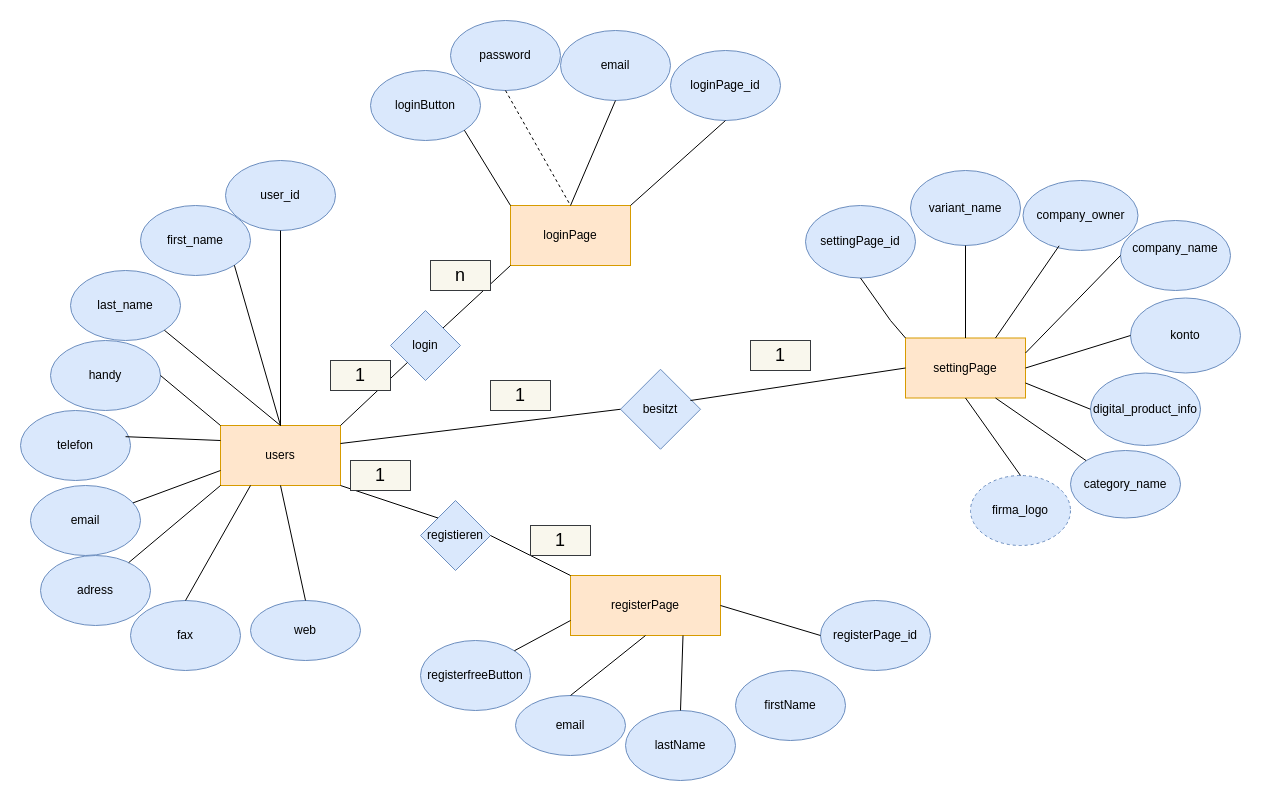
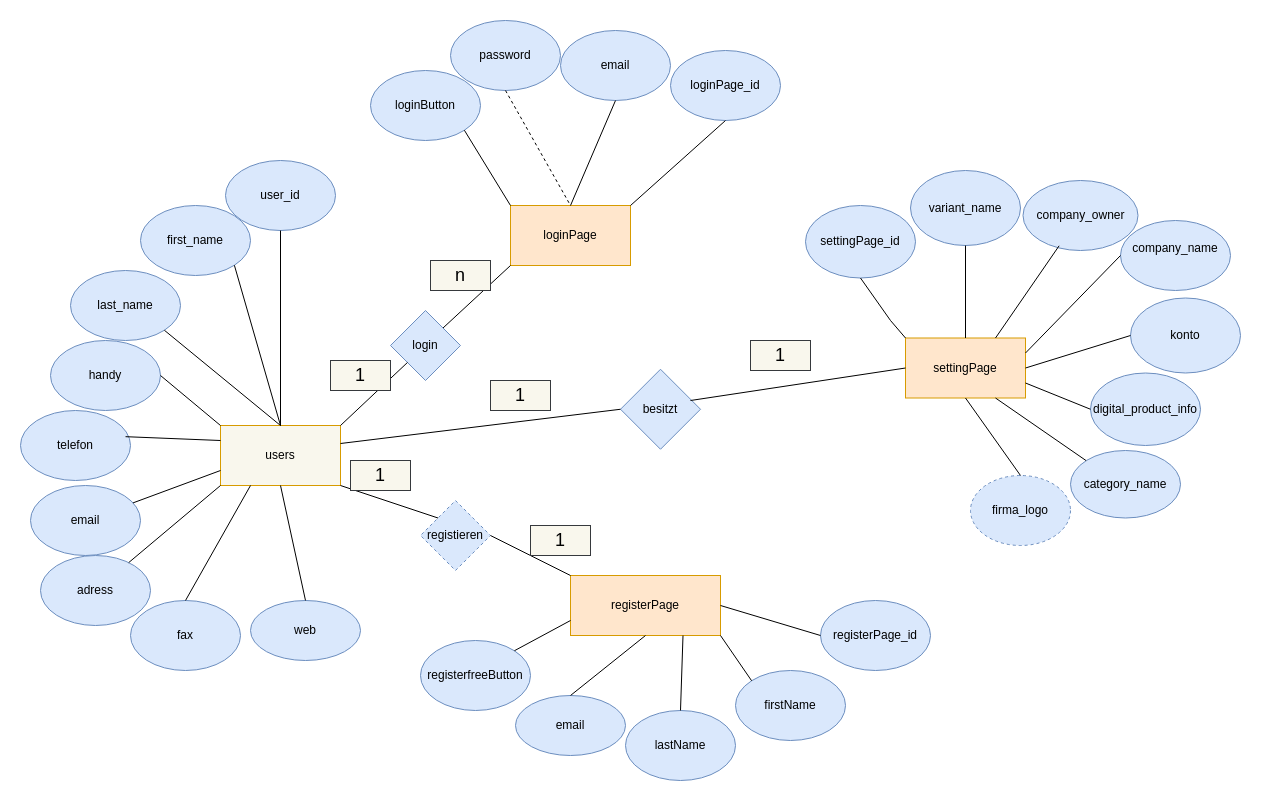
- <mxCell id="2" value="users" style="rounded=0;whiteSpace=wrap;html=1;fillColor=#ffe6cc;strokeColor=#d79b00;" vertex="1" parent="1"><mxGeometry x="220" y="425" width="120" height="60" as="geometry" /></mxCell>
+ <mxCell id="2" value="users" style="rounded=0;whiteSpace=wrap;html=1;fillColor=#f9f7ed;strokeColor=#d79b00;" vertex="1" parent="1"><mxGeometry x="220" y="425" width="120" height="60" as="geometry" /></mxCell>
- <mxCell id="40" value="registieren" style="rhombus;whiteSpace=wrap;html=1;fillColor=#dae8fc;strokeColor=#6c8ebf;" vertex="1" parent="1"><mxGeometry x="420" y="500" width="70" height="70" as="geometry" /></mxCell>
+ <mxCell id="40" value="registieren" style="rhombus;whiteSpace=wrap;html=1;fillColor=#dae8fc;strokeColor=#6c8ebf;dashed=1;" vertex="1" parent="1"><mxGeometry x="420" y="500" width="70" height="70" as="geometry" /></mxCell>
+ <mxCell id="47" value="" style="endArrow=none;html=1;rounded=0;entryX=1;entryY=1;entryDx=0;entryDy=0;exitX=0;exitY=0;exitDx=0;exitDy=0;fillColor=#dae8fc;strokeColor=#000000;" edge="1" parent="1" source="43" target="39"><mxGeometry width="50" height="50" relative="1" as="geometry"><mxPoint x="470" y="420" as="sourcePoint" /><mxPoint x="520" y="370" as="targetPoint" /><Array as="points" /></mxGeometry></mxCell>
